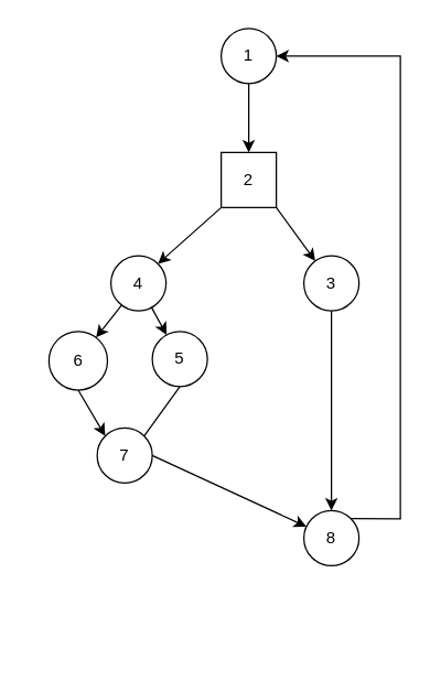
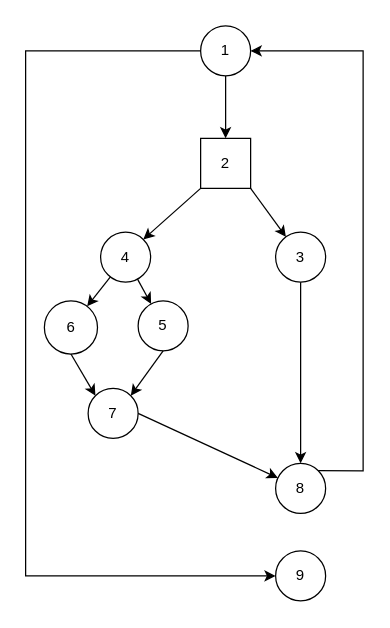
+ <mxCell id="21" value="" style="endArrow=classic;html=1;rounded=0;exitX=0;exitY=0.5;exitDx=0;exitDy=0;entryX=0;entryY=0.5;entryDx=0;entryDy=0;" edge="1" parent="1" source="2" target="10"><mxGeometry width="50" height="50" relative="1" as="geometry"><mxPoint x="290" y="290" as="sourcePoint" /><mxPoint x="20" y="460" as="targetPoint" /><Array as="points"><mxPoint x="20" y="40" /><mxPoint x="20" y="460" /></Array></mxGeometry></mxCell>
- <mxCell id="17" value="" style="endArrow=none;html=1;rounded=0;exitX=0.5;exitY=1;exitDx=0;exitDy=0;entryX=1;entryY=0;entryDx=0;entryDy=0;" edge="1" parent="1" source="6" target="8"><mxGeometry width="50" height="50" relative="1" as="geometry"><mxPoint x="290" y="290" as="sourcePoint" /><mxPoint x="340" y="240" as="targetPoint" /></mxGeometry></mxCell>
+ <mxCell id="17" value="" style="endArrow=classic;html=1;rounded=0;exitX=0.5;exitY=1;exitDx=0;exitDy=0;entryX=1;entryY=0;entryDx=0;entryDy=0;" edge="1" parent="1" source="6" target="8"><mxGeometry width="50" height="50" relative="1" as="geometry"><mxPoint x="290" y="290" as="sourcePoint" /><mxPoint x="340" y="240" as="targetPoint" /></mxGeometry></mxCell>
+ <mxCell id="10" value="9" style="ellipse;whiteSpace=wrap;html=1;aspect=fixed;" vertex="1" parent="1"><mxGeometry x="220" y="440" width="40" height="40" as="geometry" /></mxCell>
